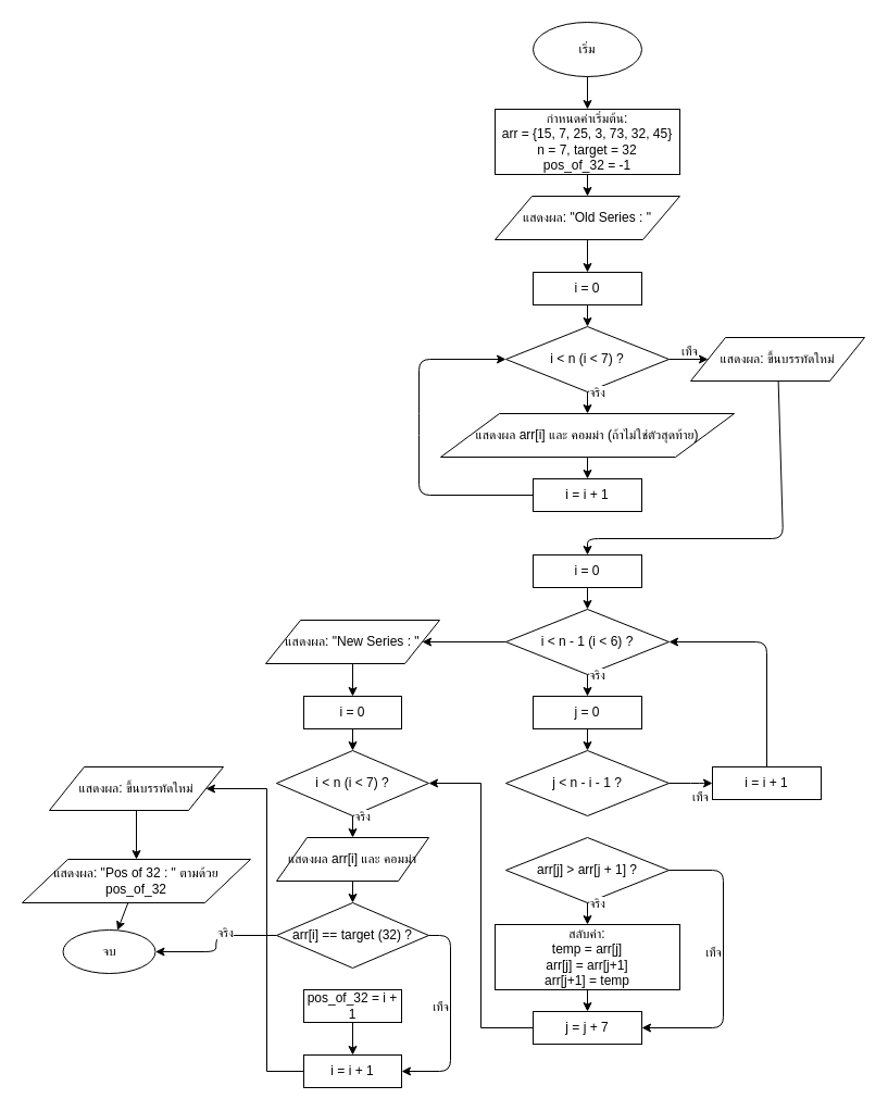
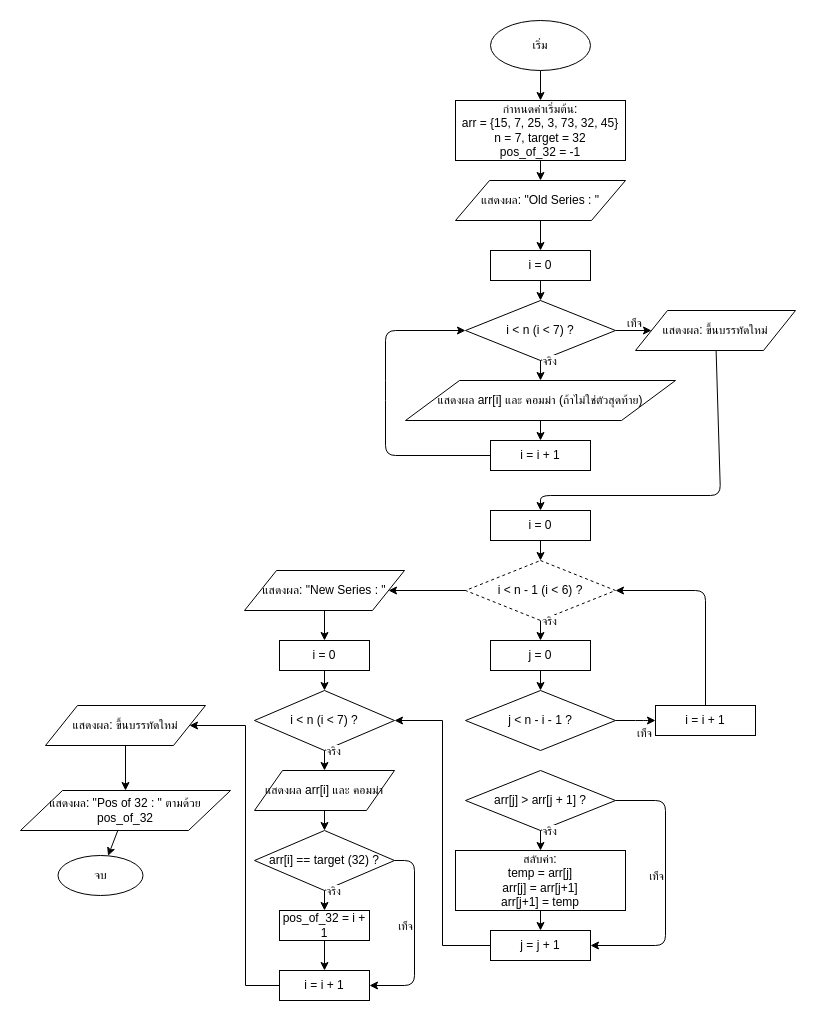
- <mxCell id="21" value="i &lt; n - 1 (i &lt; 6) ?" style="rhombus;whiteSpace=wrap;html=1;" vertex="1" parent="1"><mxGeometry x="465" y="560" width="150" height="60" as="geometry" /></mxCell>
+ <mxCell id="21" value="i &lt; n - 1 (i &lt; 6) ?" style="rhombus;whiteSpace=wrap;html=1;dashed=1;" vertex="1" parent="1"><mxGeometry x="465" y="560" width="150" height="60" as="geometry" /></mxCell>
- <mxCell id="47" value="จริง" style="edgeStyle=orthogonalEdgeStyle;html=1;align=left;verticalAlign=bottom;" edge="1" parent="1" source="44" target="55"><mxGeometry relative="1" as="geometry"><mxPoint x="324" y="890" as="sourcePoint" /></mxGeometry></mxCell>
+ <mxCell id="47" value="จริง" style="edgeStyle=orthogonalEdgeStyle;html=1;align=left;verticalAlign=bottom;" edge="1" parent="1" source="44" target="46"><mxGeometry relative="1" as="geometry"><mxPoint x="324" y="890" as="sourcePoint" /></mxGeometry></mxCell>
- <mxCell id="31" value="j = j + 7" style="rounded=0;whiteSpace=wrap;html=1;" vertex="1" parent="1"><mxGeometry x="490" y="930" width="100" height="30" as="geometry" /></mxCell>
+ <mxCell id="31" value="j = j + 1" style="rounded=0;whiteSpace=wrap;html=1;" vertex="1" parent="1"><mxGeometry x="490" y="930" width="100" height="30" as="geometry" /></mxCell>
